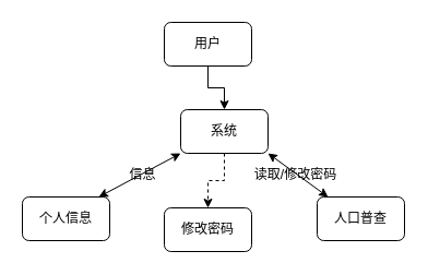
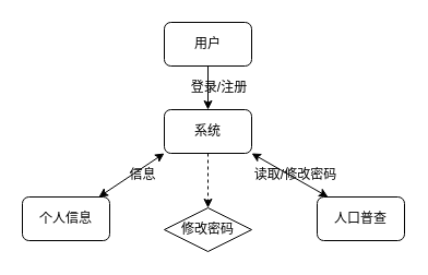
+ <mxCell id="6" value="登录/注册" style="text;html=1;align=center;verticalAlign=middle;resizable=0;points=[];autosize=1;strokeColor=none;fillColor=none;" vertex="1" parent="1"><mxGeometry x="165" y="70" width="70" height="20" as="geometry" /></mxCell>
- <mxCell id="5" value="系统" style="rounded=1;whiteSpace=wrap;html=1;" vertex="1" parent="1"><mxGeometry x="165" y="100" width="80" height="40" as="geometry" /></mxCell>
+ <mxCell id="5" value="系统" style="rounded=1;whiteSpace=wrap;html=1;" vertex="1" parent="1"><mxGeometry x="150" y="100" width="80" height="40" as="geometry" /></mxCell>
- <mxCell id="8" value="修改密码" style="rounded=1;whiteSpace=wrap;html=1;" vertex="1" parent="1"><mxGeometry x="150" y="190" width="80" height="40" as="geometry" /></mxCell>
+ <mxCell id="8" value="修改密码" style="rhombus;whiteSpace=wrap;html=1;" vertex="1" parent="1"><mxGeometry x="150" y="190" width="80" height="40" as="geometry" /></mxCell>
